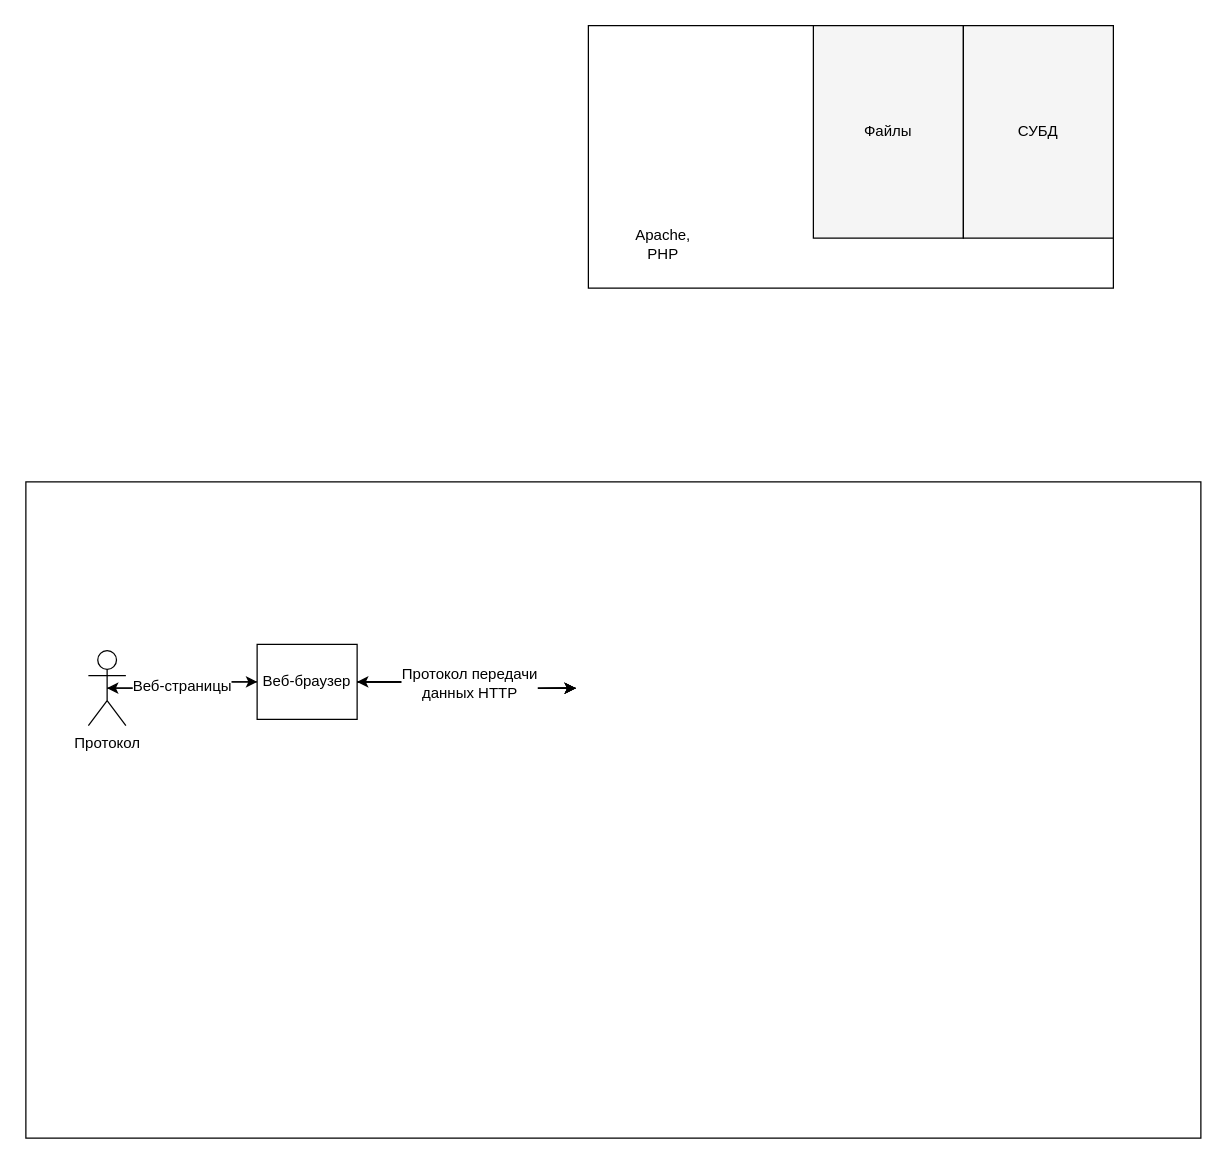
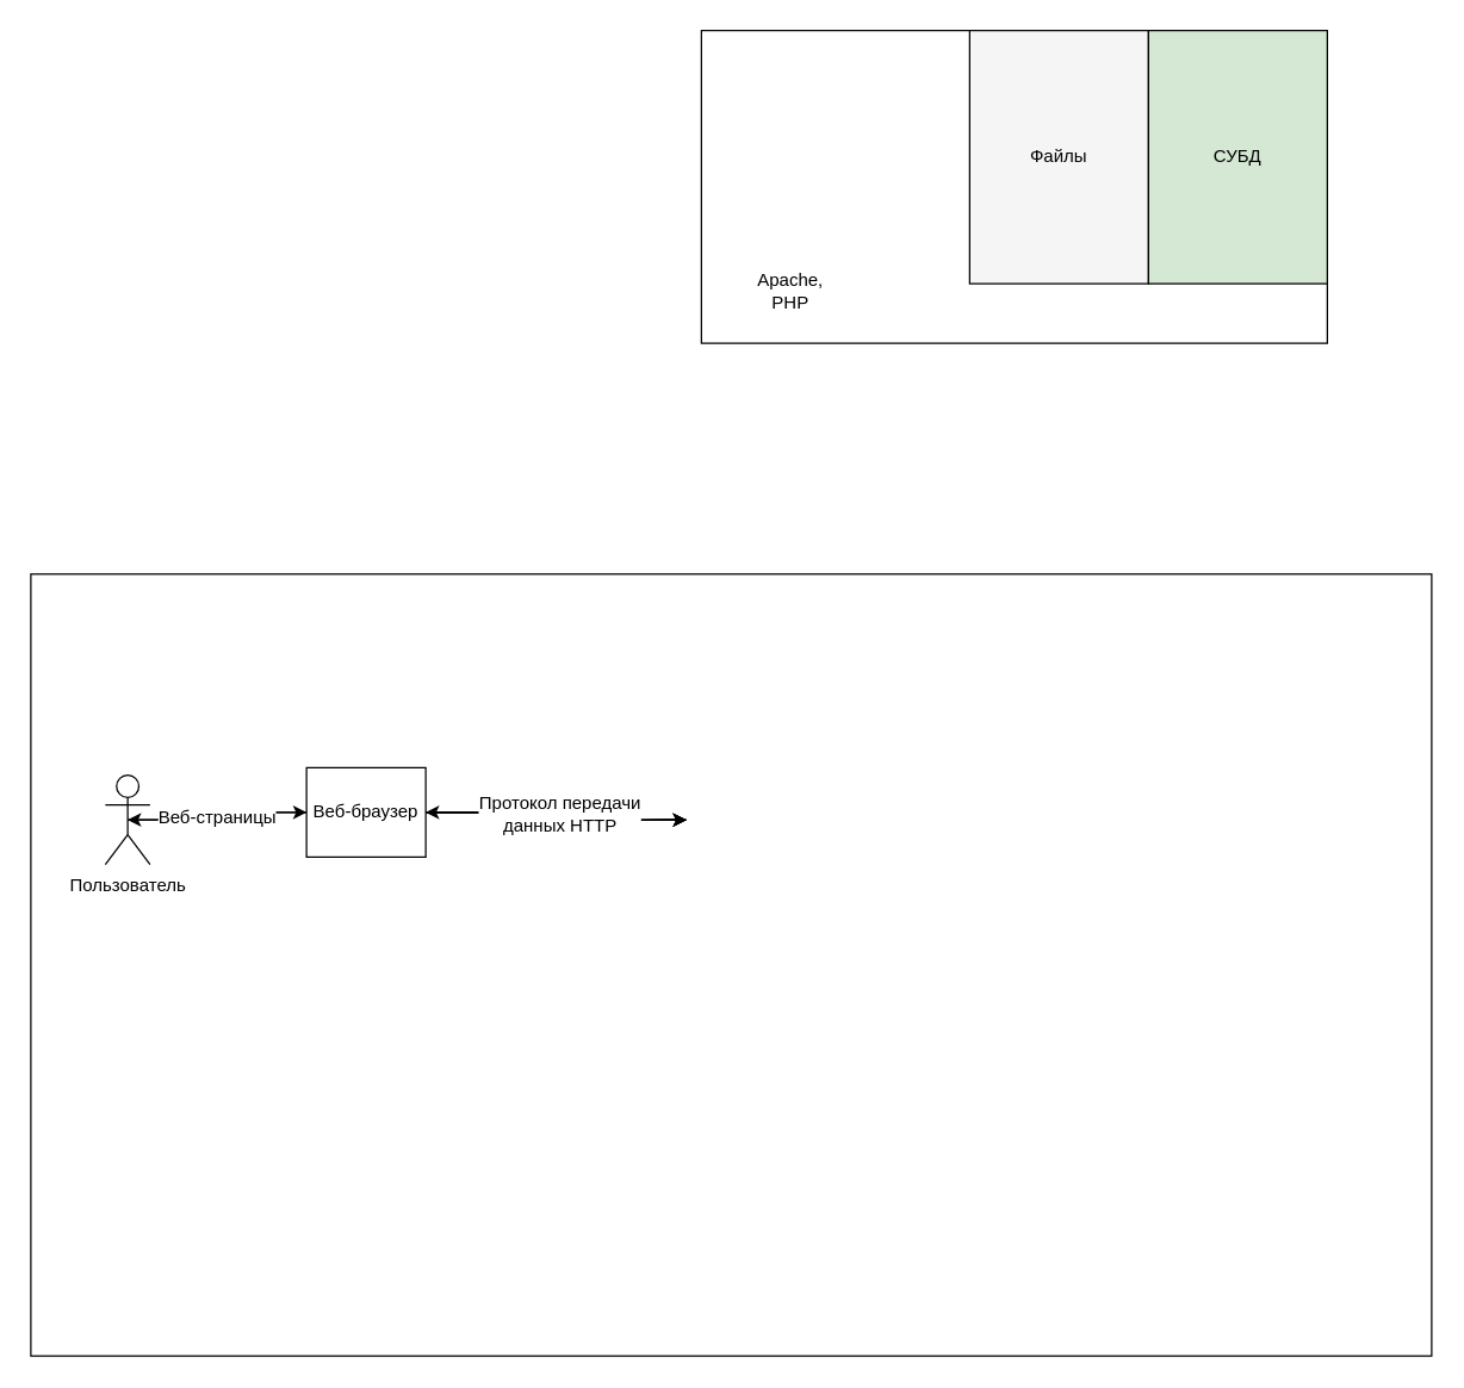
- <mxCell id="25" value="СУБД" style="rounded=0;whiteSpace=wrap;html=1;fillColor=#F5F5F5;" vertex="1" parent="22"><mxGeometry x="300" width="120" height="170" as="geometry" /></mxCell>
+ <mxCell id="25" value="СУБД" style="rounded=0;whiteSpace=wrap;html=1;fillColor=#d5e8d4;" vertex="1" parent="22"><mxGeometry x="300" width="120" height="170" as="geometry" /></mxCell>
- <mxCell id="4" value="Протокол" style="shape=umlActor;verticalLabelPosition=bottom;labelBackgroundColor=#ffffff;verticalAlign=top;html=1;outlineConnect=0;" vertex="1" parent="1"><mxGeometry x="70" y="520" width="30" height="60" as="geometry" /></mxCell>
+ <mxCell id="4" value="Пользователь" style="shape=umlActor;verticalLabelPosition=bottom;labelBackgroundColor=#ffffff;verticalAlign=top;html=1;outlineConnect=0;" vertex="1" parent="1"><mxGeometry x="70" y="520" width="30" height="60" as="geometry" /></mxCell>
